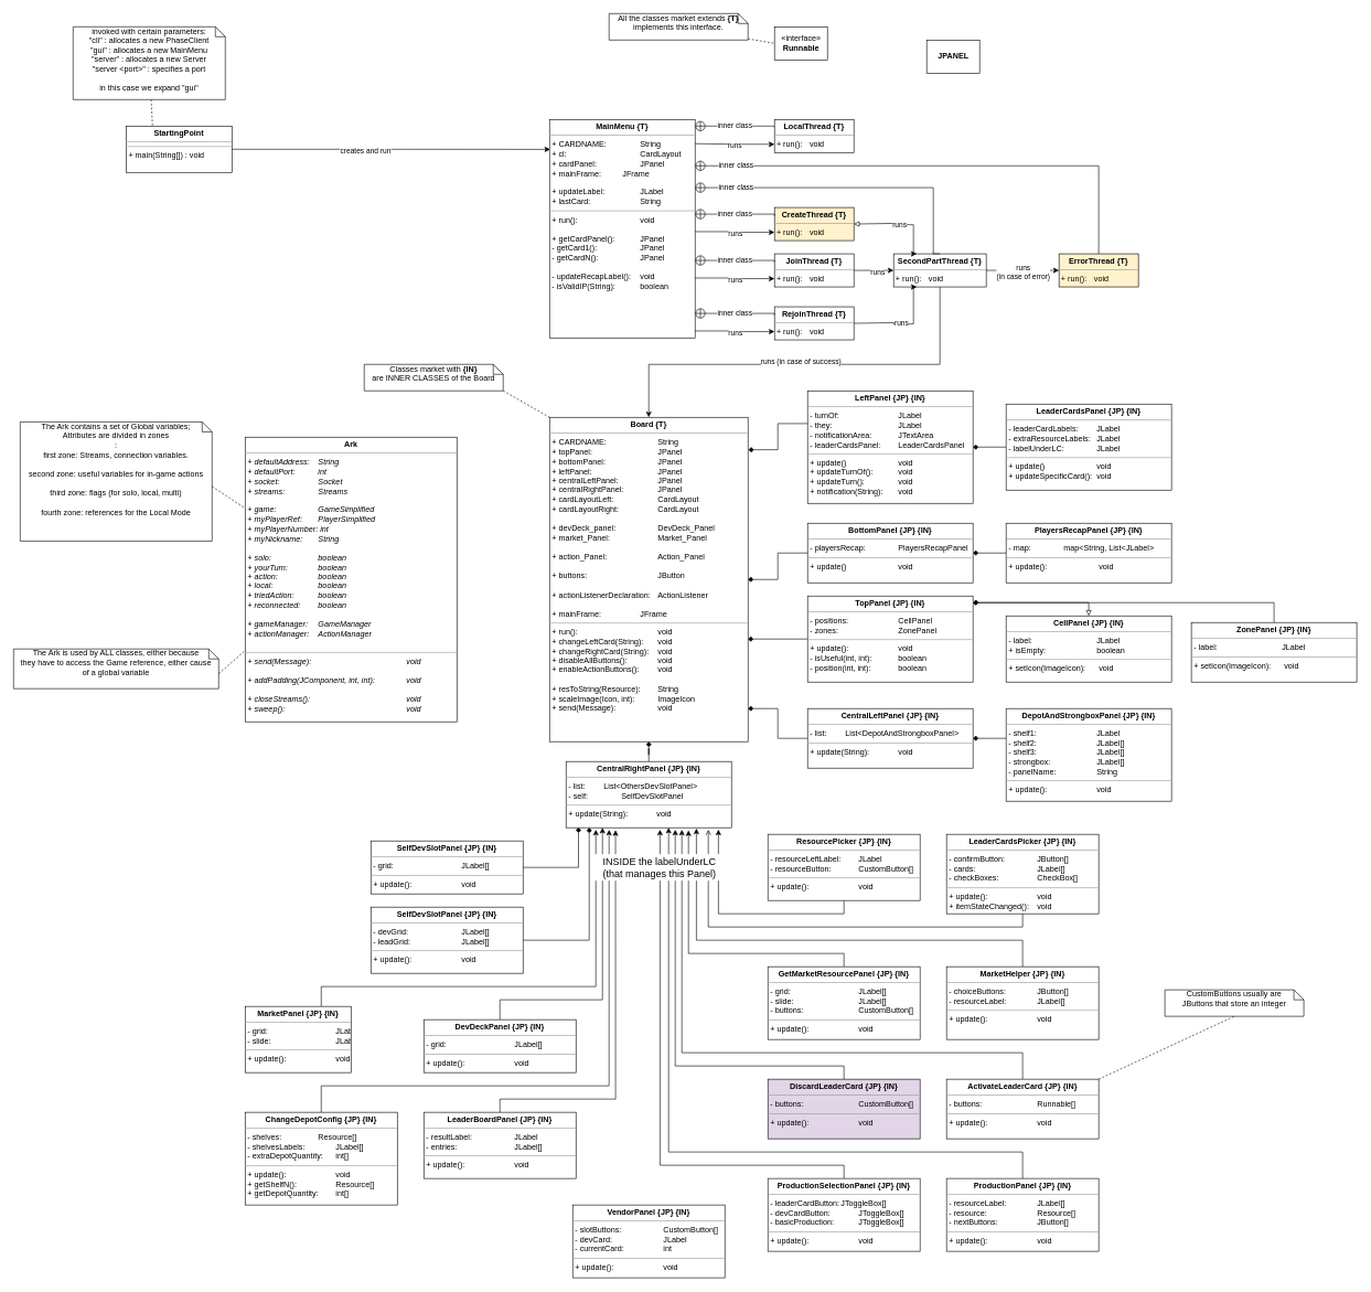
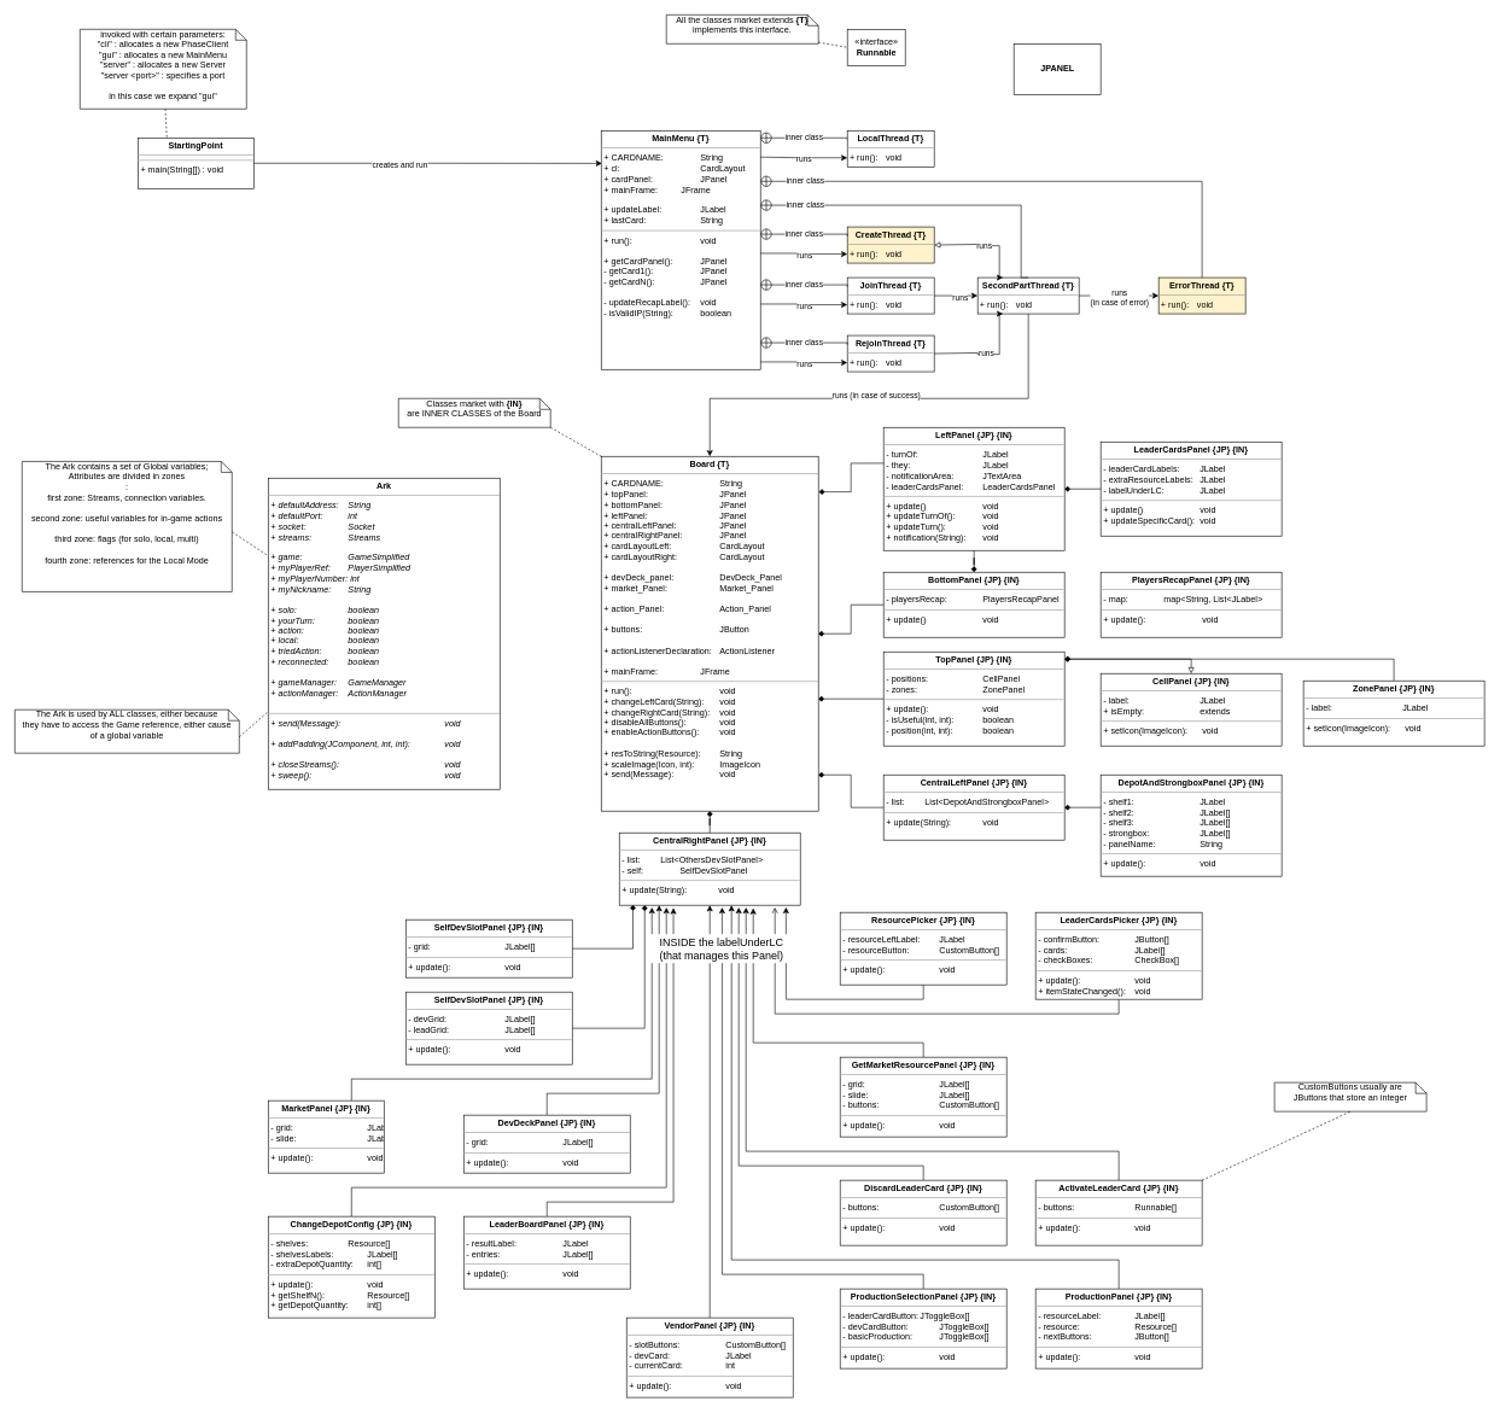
- <mxCell id="75" value="&lt;b&gt;JPANEL&lt;/b&gt;" style="html=1;" vertex="1" parent="1"><mxGeometry x="1400" y="60" width="80" height="50" as="geometry" /></mxCell>
+ <mxCell id="75" value="&lt;b&gt;JPANEL&lt;/b&gt;" style="html=1;" vertex="1" parent="1"><mxGeometry x="1400" y="60" width="120" height="70" as="geometry" /></mxCell>
- <mxCell id="61" style="edgeStyle=orthogonalEdgeStyle;rounded=0;orthogonalLoop=1;jettySize=auto;html=1;entryX=0;entryY=0.5;entryDx=0;entryDy=0;startArrow=diamond;startFill=1;endArrow=none;endFill=0;" edge="1" parent="1" source="62" target="63"><mxGeometry relative="1" as="geometry" /></mxCell>
+ <mxCell id="61" style="edgeStyle=orthogonalEdgeStyle;rounded=0;orthogonalLoop=1;jettySize=auto;html=1;startArrow=diamond;startFill=1;endArrow=none;endFill=0;" edge="1" parent="1" source="62" target="59"><mxGeometry relative="1" as="geometry" /></mxCell>
- <mxCell id="67" value="&lt;p style=&quot;margin: 0px ; margin-top: 4px ; text-align: center&quot;&gt;&lt;b&gt;CellPanel {JP} {IN}&lt;br&gt;&lt;/b&gt;&lt;/p&gt;&lt;hr size=&quot;1&quot;&gt;&lt;p style=&quot;margin: 0px ; margin-left: 4px&quot;&gt;- label:&lt;span style=&quot;white-space: pre&quot;&gt;&#09;&lt;/span&gt;&lt;span style=&quot;white-space: pre&quot;&gt;&#09;&lt;/span&gt;&amp;nbsp;&lt;span style=&quot;white-space: pre&quot;&gt;&#09;&lt;/span&gt;&lt;span style=&quot;white-space: pre&quot;&gt;&#09;&lt;/span&gt;JLabel&lt;/p&gt;&lt;p style=&quot;margin: 0px ; margin-left: 4px&quot;&gt;&lt;span&gt;&lt;/span&gt;&lt;span&gt;&lt;span&gt;&lt;/span&gt;&lt;/span&gt;+ isEmpty:&lt;span style=&quot;white-space: pre&quot;&gt;&#09;&lt;/span&gt;&lt;span style=&quot;white-space: pre&quot;&gt;&#09;&lt;/span&gt;&lt;span style=&quot;white-space: pre&quot;&gt;&#09;&lt;/span&gt;boolean&lt;br&gt;&lt;span&gt;&lt;/span&gt;&lt;span&gt;&lt;/span&gt;&lt;span&gt;&lt;/span&gt;&lt;/p&gt;&lt;span&gt;&lt;span&gt;&lt;/span&gt;&lt;span&gt;&lt;span&gt;&lt;/span&gt;&lt;/span&gt;&lt;/span&gt;&lt;hr size=&quot;1&quot;&gt;&lt;p style=&quot;margin: 0px ; margin-left: 4px&quot;&gt;+ setIcon(ImageIcon)&lt;span&gt;:&lt;span style=&quot;white-space: pre&quot;&gt;&lt;/span&gt;&lt;span style=&quot;white-space: pre&quot;&gt;&#09;&lt;/span&gt;&lt;/span&gt;&lt;span&gt;&lt;/span&gt;&lt;span&gt;&#09;&lt;span&gt;&#09;&lt;/span&gt;&lt;/span&gt;void&lt;/p&gt;&lt;div&gt;&lt;br&gt;&lt;/div&gt;&lt;div&gt;&amp;nbsp;&lt;br&gt;&lt;/div&gt;" style="verticalAlign=top;align=left;overflow=fill;fontSize=12;fontFamily=Helvetica;html=1;" vertex="1" parent="1"><mxGeometry x="1520" y="930" width="250" height="100" as="geometry" /></mxCell>
+ <mxCell id="67" value="&lt;p style=&quot;margin: 0px ; margin-top: 4px ; text-align: center&quot;&gt;&lt;b&gt;CellPanel {JP} {IN}&lt;br&gt;&lt;/b&gt;&lt;/p&gt;&lt;hr size=&quot;1&quot;&gt;&lt;p style=&quot;margin: 0px ; margin-left: 4px&quot;&gt;- label:&lt;span style=&quot;white-space: pre&quot;&gt;&#09;&lt;/span&gt;&lt;span style=&quot;white-space: pre&quot;&gt;&#09;&lt;/span&gt;&amp;nbsp;&lt;span style=&quot;white-space: pre&quot;&gt;&#09;&lt;/span&gt;&lt;span style=&quot;white-space: pre&quot;&gt;&#09;&lt;/span&gt;JLabel&lt;/p&gt;&lt;p style=&quot;margin: 0px ; margin-left: 4px&quot;&gt;&lt;span&gt;&lt;/span&gt;&lt;span&gt;&lt;span&gt;&lt;/span&gt;&lt;/span&gt;+ isEmpty:&lt;span style=&quot;white-space: pre&quot;&gt;&#09;&lt;/span&gt;&lt;span style=&quot;white-space: pre&quot;&gt;&#09;&lt;/span&gt;&lt;span style=&quot;white-space: pre&quot;&gt;&#09;&lt;/span&gt;extends&lt;br&gt;&lt;span&gt;&lt;/span&gt;&lt;span&gt;&lt;/span&gt;&lt;span&gt;&lt;/span&gt;&lt;/p&gt;&lt;span&gt;&lt;span&gt;&lt;/span&gt;&lt;span&gt;&lt;span&gt;&lt;/span&gt;&lt;/span&gt;&lt;/span&gt;&lt;hr size=&quot;1&quot;&gt;&lt;p style=&quot;margin: 0px ; margin-left: 4px&quot;&gt;+ setIcon(ImageIcon)&lt;span&gt;:&lt;span style=&quot;white-space: pre&quot;&gt;&lt;/span&gt;&lt;span style=&quot;white-space: pre&quot;&gt;&#09;&lt;/span&gt;&lt;/span&gt;&lt;span&gt;&lt;/span&gt;&lt;span&gt;&#09;&lt;span&gt;&#09;&lt;/span&gt;&lt;/span&gt;void&lt;/p&gt;&lt;div&gt;&lt;br&gt;&lt;/div&gt;&lt;div&gt;&amp;nbsp;&lt;br&gt;&lt;/div&gt;" style="verticalAlign=top;align=left;overflow=fill;fontSize=12;fontFamily=Helvetica;html=1;" vertex="1" parent="1"><mxGeometry x="1520" y="930" width="250" height="100" as="geometry" /></mxCell>
+ <mxCell id="104" style="edgeStyle=orthogonalEdgeStyle;rounded=0;orthogonalLoop=1;jettySize=auto;html=1;entryX=0.5;entryY=1;entryDx=0;entryDy=0;startArrow=none;startFill=0;endArrow=classic;endFill=1;" edge="1" parent="1" source="105" target="74"><mxGeometry relative="1" as="geometry" /></mxCell>
- <mxCell id="90" style="edgeStyle=orthogonalEdgeStyle;rounded=0;orthogonalLoop=1;jettySize=auto;html=1;entryX=0.788;entryY=1.012;entryDx=0;entryDy=0;entryPerimeter=0;startArrow=none;startFill=0;endArrow=classic;endFill=1;" edge="1" parent="1" source="91" target="74"><mxGeometry relative="1" as="geometry"><Array as="points"><mxPoint x="1545" y="1420" /><mxPoint x="1052" y="1420" /></Array></mxGeometry></mxCell>
- <mxCell id="91" value="&lt;p style=&quot;margin: 0px ; margin-top: 4px ; text-align: center&quot;&gt;&lt;b&gt;MarketHelper {JP} {IN}&lt;br&gt;&lt;/b&gt;&lt;/p&gt;&lt;hr size=&quot;1&quot;&gt;&lt;p style=&quot;margin: 0px ; margin-left: 4px&quot;&gt;- choiceButtons:&lt;span style=&quot;white-space: pre&quot;&gt;&lt;span style=&quot;white-space: pre&quot;&gt;&lt;/span&gt;&lt;/span&gt;&lt;span style=&quot;white-space: pre&quot;&gt;&#09;&lt;/span&gt;&lt;span style=&quot;white-space: pre&quot;&gt;&#09;JButton&lt;/span&gt;[]&lt;/p&gt;&lt;p style=&quot;margin: 0px ; margin-left: 4px&quot;&gt;- resourceLabel:&lt;span style=&quot;white-space: pre&quot;&gt;&lt;/span&gt;&lt;span style=&quot;white-space: pre&quot;&gt;&#09;&lt;/span&gt;&lt;span style=&quot;white-space: pre&quot;&gt;&#09;&lt;/span&gt;JLabel[]&lt;br&gt;&lt;/p&gt;&lt;hr size=&quot;1&quot;&gt;&lt;p style=&quot;margin: 0px ; margin-left: 4px&quot;&gt;+ update()&lt;span style=&quot;white-space: pre&quot;&gt;:&lt;span style=&quot;white-space: pre&quot;&gt;&#09;&lt;/span&gt;&#09;&lt;/span&gt;&lt;span style=&quot;white-space: pre&quot;&gt;&lt;/span&gt;&lt;span style=&quot;white-space: pre&quot;&gt;&#09;&lt;span style=&quot;white-space: pre&quot;&gt;&lt;/span&gt;&lt;/span&gt;void&lt;/p&gt;&lt;p style=&quot;margin: 0px ; margin-left: 4px&quot;&gt;&lt;span style=&quot;white-space: pre&quot;&gt;&lt;/span&gt;&lt;br&gt;&lt;/p&gt;&lt;p style=&quot;margin: 0px ; margin-left: 4px&quot;&gt;&lt;br&gt;&lt;/p&gt;&lt;div&gt;&lt;br&gt;&lt;/div&gt;&lt;div&gt;&amp;nbsp;&lt;br&gt;&lt;/div&gt;" style="verticalAlign=top;align=left;overflow=fill;fontSize=12;fontFamily=Helvetica;html=1;" vertex="1" parent="1"><mxGeometry x="1430" y="1460" width="230" height="110" as="geometry" /></mxCell>
- <mxCell id="93" value="&lt;p style=&quot;margin: 0px ; margin-top: 4px ; text-align: center&quot;&gt;&lt;b&gt;DiscardLeaderCard {JP} {IN}&lt;br&gt;&lt;/b&gt;&lt;/p&gt;&lt;hr size=&quot;1&quot;&gt;&lt;p style=&quot;margin: 0px ; margin-left: 4px&quot;&gt;- buttons:&lt;span style=&quot;white-space: pre&quot;&gt;&#09;&lt;/span&gt;&lt;span style=&quot;white-space: pre&quot;&gt;&#09;&lt;/span&gt;&lt;span style=&quot;white-space: pre&quot;&gt;&#09;&lt;/span&gt;&lt;span style=&quot;white-space: pre&quot;&gt;&#09;&lt;/span&gt;CustomButton[]&lt;br&gt;&lt;/p&gt;&lt;hr size=&quot;1&quot;&gt;&lt;p style=&quot;margin: 0px ; margin-left: 4px&quot;&gt;+ update()&lt;span style=&quot;white-space: pre&quot;&gt;:&lt;span style=&quot;white-space: pre&quot;&gt;&#09;&lt;/span&gt;&#09;&lt;/span&gt;&lt;span style=&quot;white-space: pre&quot;&gt;&lt;/span&gt;&lt;span style=&quot;white-space: pre&quot;&gt;&#09;&lt;span style=&quot;white-space: pre&quot;&gt;&lt;/span&gt;&lt;/span&gt;void&lt;/p&gt;&lt;p style=&quot;margin: 0px ; margin-left: 4px&quot;&gt;&lt;span style=&quot;white-space: pre&quot;&gt;&lt;/span&gt;&lt;br&gt;&lt;/p&gt;&lt;p style=&quot;margin: 0px ; margin-left: 4px&quot;&gt;&lt;br&gt;&lt;/p&gt;&lt;div&gt;&lt;br&gt;&lt;/div&gt;&lt;div&gt;&amp;nbsp;&lt;br&gt;&lt;/div&gt;" style="verticalAlign=top;align=left;overflow=fill;fontSize=12;fontFamily=Helvetica;html=1;fillColor=#e1d5e7;" vertex="1" parent="1"><mxGeometry x="1160" y="1630" width="230" height="90" as="geometry" /></mxCell>
+ <mxCell id="93" value="&lt;p style=&quot;margin: 0px ; margin-top: 4px ; text-align: center&quot;&gt;&lt;b&gt;DiscardLeaderCard {JP} {IN}&lt;br&gt;&lt;/b&gt;&lt;/p&gt;&lt;hr size=&quot;1&quot;&gt;&lt;p style=&quot;margin: 0px ; margin-left: 4px&quot;&gt;- buttons:&lt;span style=&quot;white-space: pre&quot;&gt;&#09;&lt;/span&gt;&lt;span style=&quot;white-space: pre&quot;&gt;&#09;&lt;/span&gt;&lt;span style=&quot;white-space: pre&quot;&gt;&#09;&lt;/span&gt;&lt;span style=&quot;white-space: pre&quot;&gt;&#09;&lt;/span&gt;CustomButton[]&lt;br&gt;&lt;/p&gt;&lt;hr size=&quot;1&quot;&gt;&lt;p style=&quot;margin: 0px ; margin-left: 4px&quot;&gt;+ update()&lt;span style=&quot;white-space: pre&quot;&gt;:&lt;span style=&quot;white-space: pre&quot;&gt;&#09;&lt;/span&gt;&#09;&lt;/span&gt;&lt;span style=&quot;white-space: pre&quot;&gt;&lt;/span&gt;&lt;span style=&quot;white-space: pre&quot;&gt;&#09;&lt;span style=&quot;white-space: pre&quot;&gt;&lt;/span&gt;&lt;/span&gt;void&lt;/p&gt;&lt;p style=&quot;margin: 0px ; margin-left: 4px&quot;&gt;&lt;span style=&quot;white-space: pre&quot;&gt;&lt;/span&gt;&lt;br&gt;&lt;/p&gt;&lt;p style=&quot;margin: 0px ; margin-left: 4px&quot;&gt;&lt;br&gt;&lt;/p&gt;&lt;div&gt;&lt;br&gt;&lt;/div&gt;&lt;div&gt;&amp;nbsp;&lt;br&gt;&lt;/div&gt;" style="verticalAlign=top;align=left;overflow=fill;fontSize=12;fontFamily=Helvetica;html=1;" vertex="1" parent="1"><mxGeometry x="1160" y="1630" width="230" height="90" as="geometry" /></mxCell>
